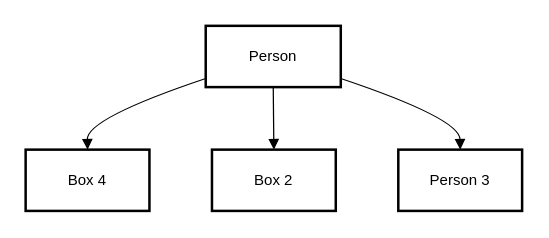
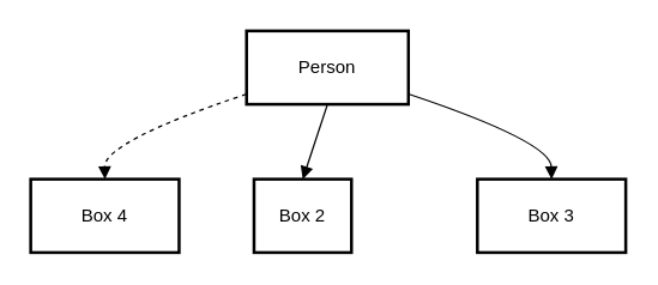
- <mxCell id="6" value="" style="curved=1;startArrow=none;endArrow=block;exitX=0;exitY=0.86;entryX=0.5;entryY=-0.01;" edge="1" parent="1" source="2" target="3"><mxGeometry relative="1" as="geometry"><Array as="points"><mxPoint x="69" y="94" /></Array></mxGeometry></mxCell>
+ <mxCell id="6" value="" style="curved=1;startArrow=none;endArrow=block;exitX=0;exitY=0.86;entryX=0.5;entryY=-0.01;dashed=1;" edge="1" parent="1" source="2" target="3"><mxGeometry relative="1" as="geometry"><Array as="points"><mxPoint x="69" y="94" /></Array></mxGeometry></mxCell>
- <mxCell id="4" value="Box 2" style="whiteSpace=wrap;strokeWidth=2;" vertex="1" parent="1"><mxGeometry x="169" y="119" width="99" height="49" as="geometry" /></mxCell>
+ <mxCell id="4" value="Box 2" style="whiteSpace=wrap;strokeWidth=2;" vertex="1" parent="1"><mxGeometry x="169" y="119" width="65" height="49" as="geometry" /></mxCell>
- <mxCell id="5" value="Person 3" style="whiteSpace=wrap;strokeWidth=2;" vertex="1" parent="1"><mxGeometry x="318" y="119" width="99" height="49" as="geometry" /></mxCell>
+ <mxCell id="5" value="Box 3" style="whiteSpace=wrap;strokeWidth=2;" vertex="1" parent="1"><mxGeometry x="318" y="119" width="99" height="49" as="geometry" /></mxCell>
